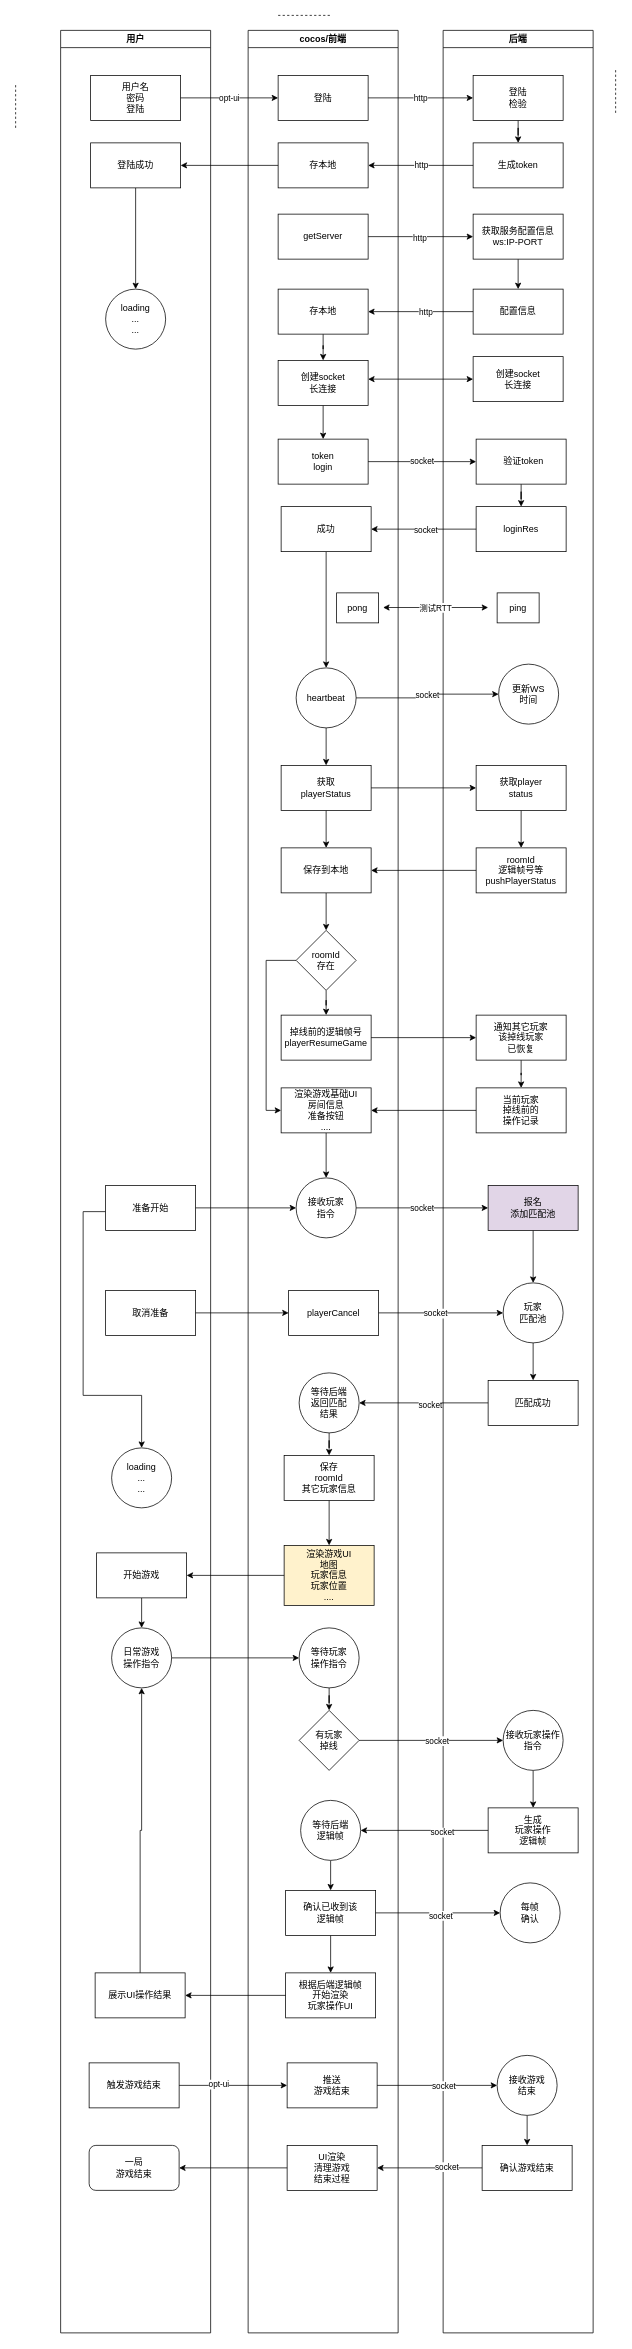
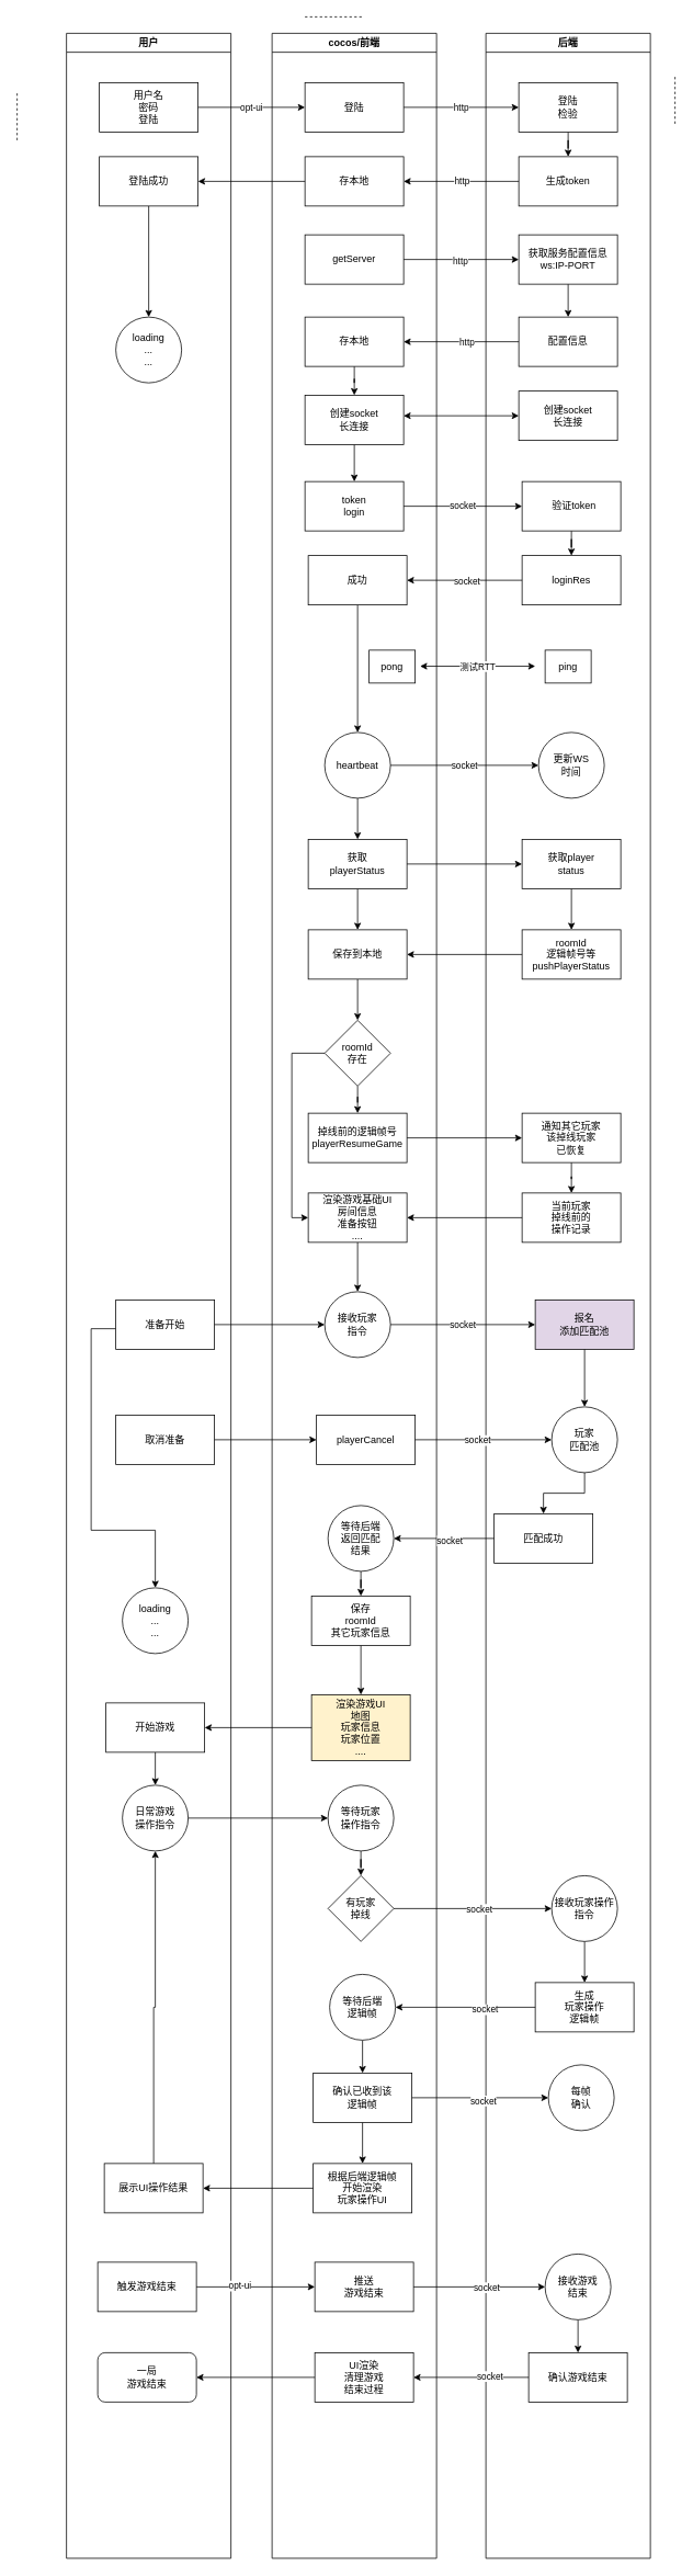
- <mxCell id="88" value="更新WS&lt;br&gt;时间" style="ellipse;whiteSpace=wrap;html=1;aspect=fixed;" parent="59" vertex="1"><mxGeometry x="74" y="845" width="80" height="80" as="geometry" /></mxCell>
+ <mxCell id="88" value="更新WS&lt;br&gt;时间" style="ellipse;whiteSpace=wrap;html=1;aspect=fixed;" parent="59" vertex="1"><mxGeometry x="64" y="850" width="80" height="80" as="geometry" /></mxCell>
- <mxCell id="73" value="匹配成功" style="rounded=0;whiteSpace=wrap;html=1;" parent="59" vertex="1"><mxGeometry x="60" y="1800" width="120" height="60" as="geometry" /></mxCell>
+ <mxCell id="73" value="匹配成功" style="rounded=0;whiteSpace=wrap;html=1;" parent="59" vertex="1"><mxGeometry x="10" y="1800" width="120" height="60" as="geometry" /></mxCell>
